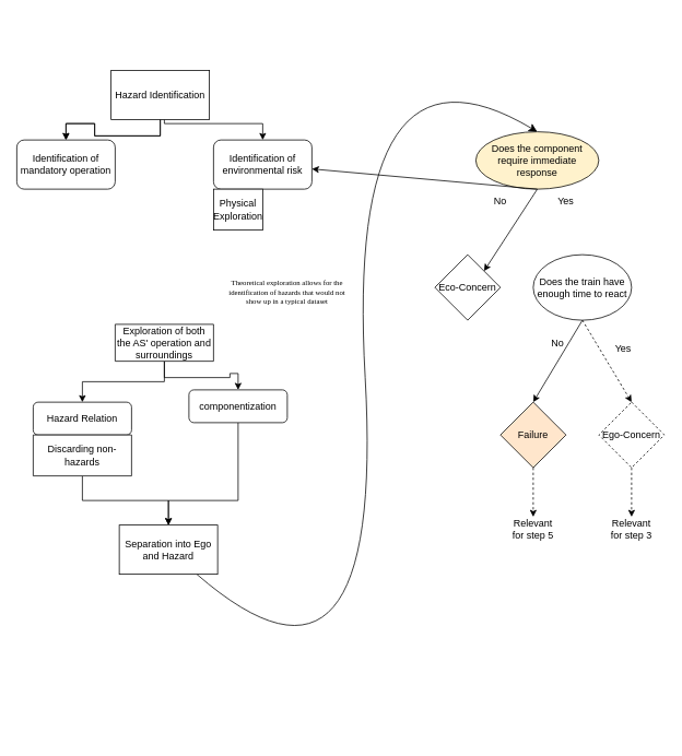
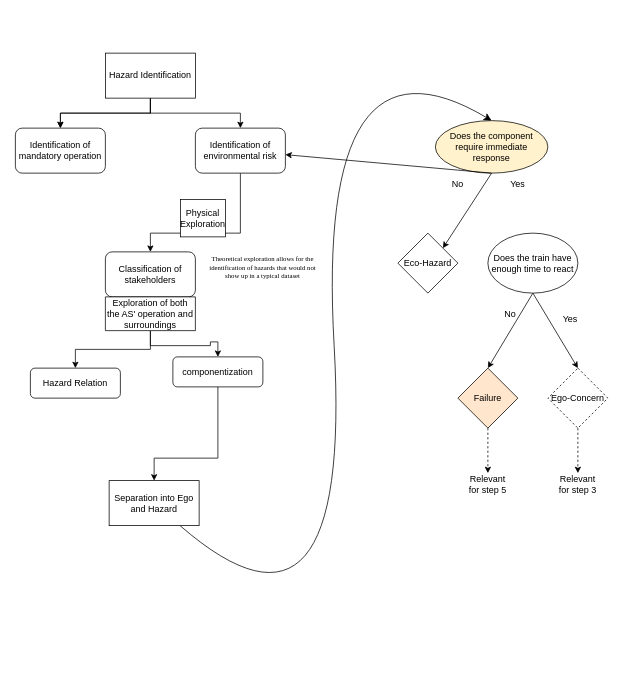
- <mxCell id="5" value="Hazard Identification" style="rounded=0;whiteSpace=wrap;html=1;" parent="1" vertex="1"><mxGeometry x="135" y="85" width="120" height="60" as="geometry" /></mxCell>
+ <mxCell id="5" value="Hazard Identification" style="rounded=0;whiteSpace=wrap;html=1;" parent="1" vertex="1"><mxGeometry x="140" y="70" width="120" height="60" as="geometry" /></mxCell>
- <mxCell id="15" value="Physical Exploration" style="rounded=0;whiteSpace=wrap;html=1;" parent="1" vertex="1"><mxGeometry x="260" y="230" width="60" height="50" as="geometry" /></mxCell>
+ <mxCell id="15" value="Physical Exploration" style="rounded=0;whiteSpace=wrap;html=1;" parent="1" vertex="1"><mxGeometry x="240" y="265" width="60" height="50" as="geometry" /></mxCell>
+ <mxCell id="7" style="edgeStyle=orthogonalEdgeStyle;rounded=0;orthogonalLoop=1;jettySize=auto;html=1;entryX=0.5;entryY=0;entryDx=0;entryDy=0;" parent="1" source="8" target="9" edge="1"><mxGeometry relative="1" as="geometry"><Array as="points"><mxPoint x="320" y="310" /><mxPoint x="200" y="310" /></Array></mxGeometry></mxCell>
- <mxCell id="31" value="Eco-Concern" style="rhombus;whiteSpace=wrap;html=1;" vertex="1" parent="1"><mxGeometry x="530" y="310" width="80" height="80" as="geometry" /></mxCell>
+ <mxCell id="31" value="Eco-Hazard" style="rhombus;whiteSpace=wrap;html=1;" vertex="1" parent="1"><mxGeometry x="530" y="310" width="80" height="80" as="geometry" /></mxCell>
+ <mxCell id="9" value="Classification of stakeholders" style="rounded=1;whiteSpace=wrap;html=1;" parent="1" vertex="1"><mxGeometry x="140" y="335" width="120" height="60" as="geometry" /></mxCell>
- <mxCell id="32" style="rounded=0;orthogonalLoop=1;jettySize=auto;html=1;exitX=0.5;exitY=1;exitDx=0;exitDy=0;entryX=0.5;entryY=0;entryDx=0;entryDy=0;dashed=1;" edge="1" parent="1" source="25" target="30"><mxGeometry relative="1" as="geometry" /></mxCell>
+ <mxCell id="32" style="rounded=0;orthogonalLoop=1;jettySize=auto;html=1;exitX=0.5;exitY=1;exitDx=0;exitDy=0;entryX=0.5;entryY=0;entryDx=0;entryDy=0;" edge="1" parent="1" source="25" target="30"><mxGeometry relative="1" as="geometry" /></mxCell>
- <mxCell id="21" value="Discarding non-hazards" style="shape=parallelogram;perimeter=parallelogramPerimeter;whiteSpace=wrap;html=1;fixedSize=1;size=0;" parent="1" vertex="1"><mxGeometry x="40" y="530" width="120" height="50" as="geometry" /></mxCell>
- <mxCell id="20" style="edgeStyle=orthogonalEdgeStyle;rounded=0;orthogonalLoop=1;jettySize=auto;html=1;" parent="1" source="21" target="11" edge="1"><mxGeometry relative="1" as="geometry" /></mxCell>
